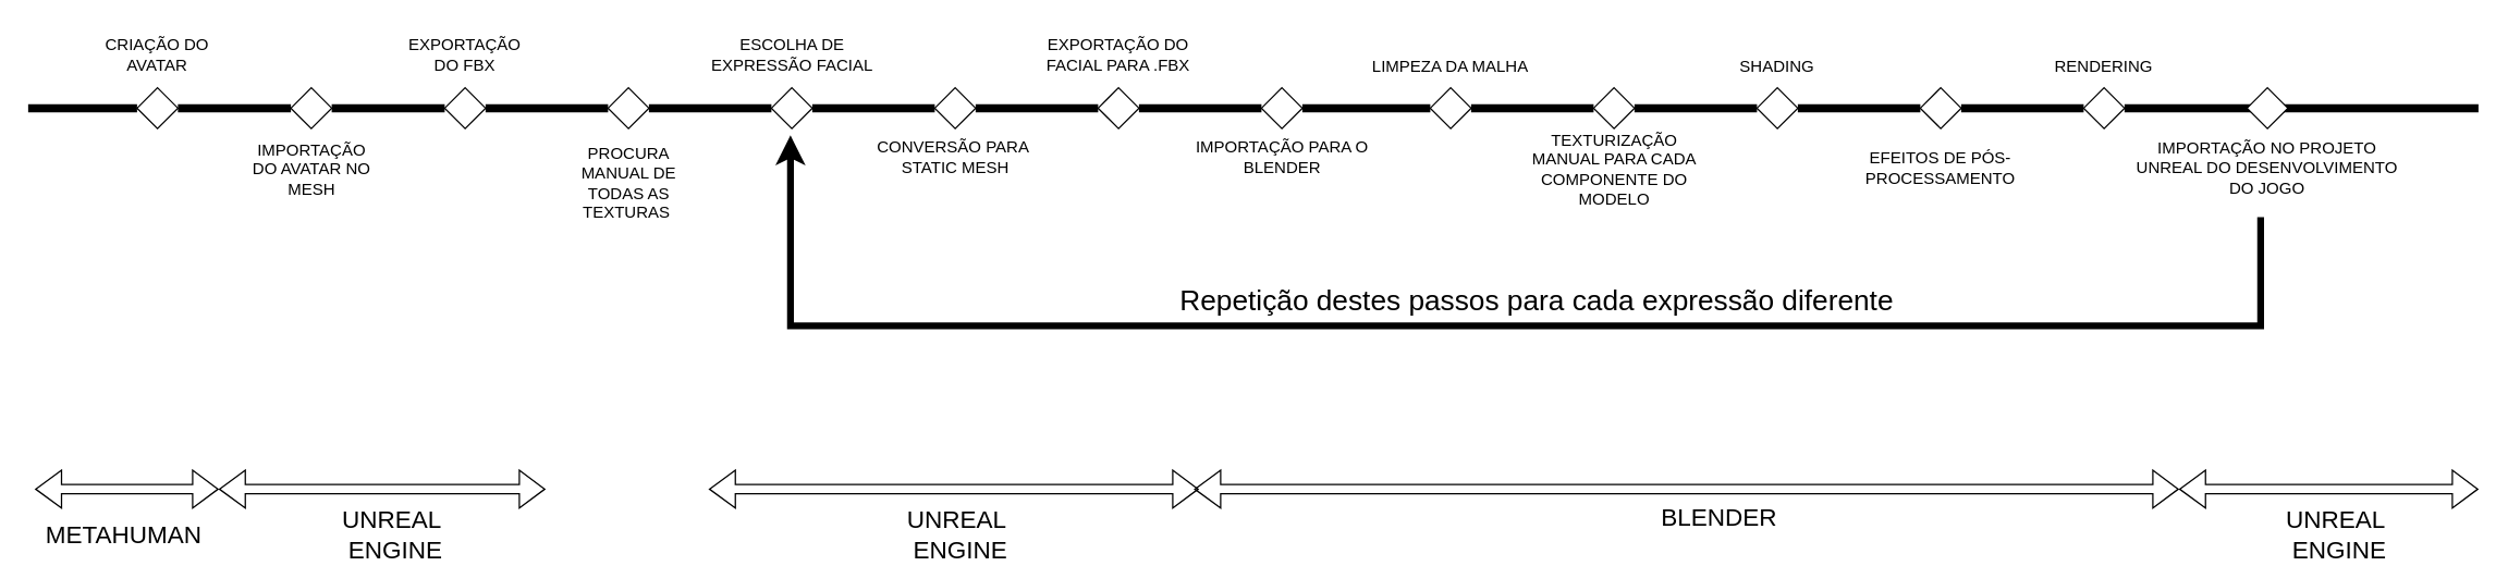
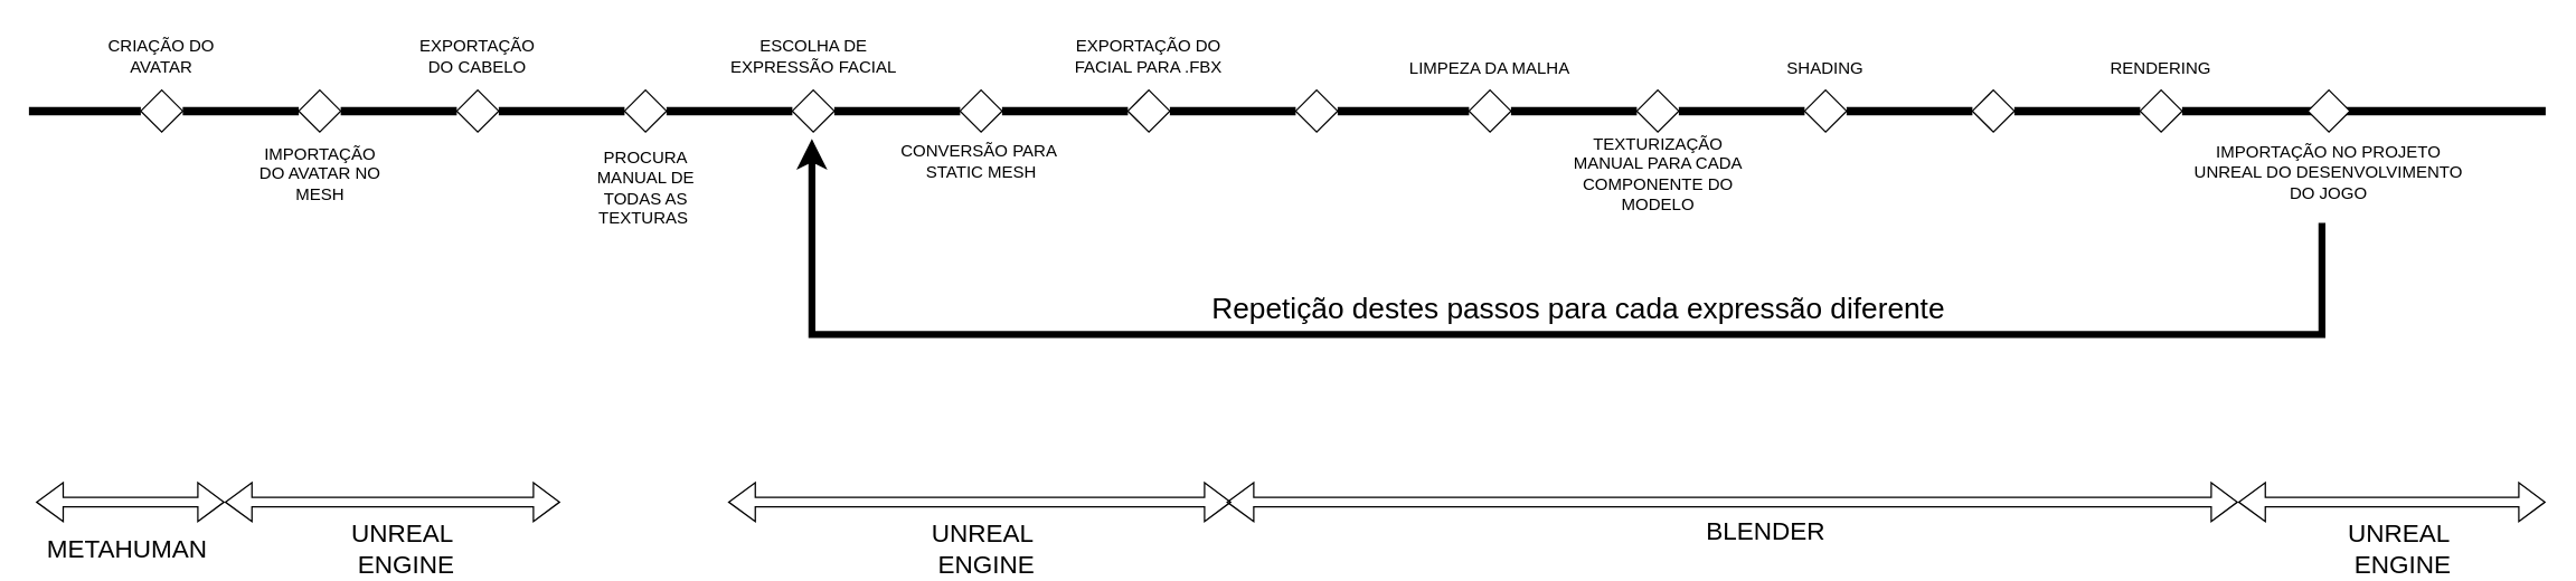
- <mxCell id="29" value="EXPORTAÇÃO DO FBX" style="text;html=1;strokeColor=none;fillColor=none;align=center;verticalAlign=middle;whiteSpace=wrap;rounded=0;" vertex="1" parent="1"><mxGeometry x="302.25" y="20" width="77.5" height="40" as="geometry" /></mxCell>
+ <mxCell id="29" value="EXPORTAÇÃO DO CABELO" style="text;html=1;strokeColor=none;fillColor=none;align=center;verticalAlign=middle;whiteSpace=wrap;rounded=0;" vertex="1" parent="1"><mxGeometry x="302.25" y="20" width="77.5" height="40" as="geometry" /></mxCell>
- <mxCell id="19" value="IMPORTAÇÃO PARA O BLENDER" style="text;html=1;strokeColor=none;fillColor=none;align=center;verticalAlign=middle;whiteSpace=wrap;rounded=0;" vertex="1" parent="1"><mxGeometry x="876.5" y="100" width="129" height="30" as="geometry" /></mxCell>
- <mxCell id="42" value="EFEITOS DE PÓS-PROCESSAMENTO" style="text;html=1;strokeColor=none;fillColor=none;align=center;verticalAlign=middle;whiteSpace=wrap;rounded=0;" vertex="1" parent="1"><mxGeometry x="1365" y="108" width="120" height="30" as="geometry" /></mxCell>
